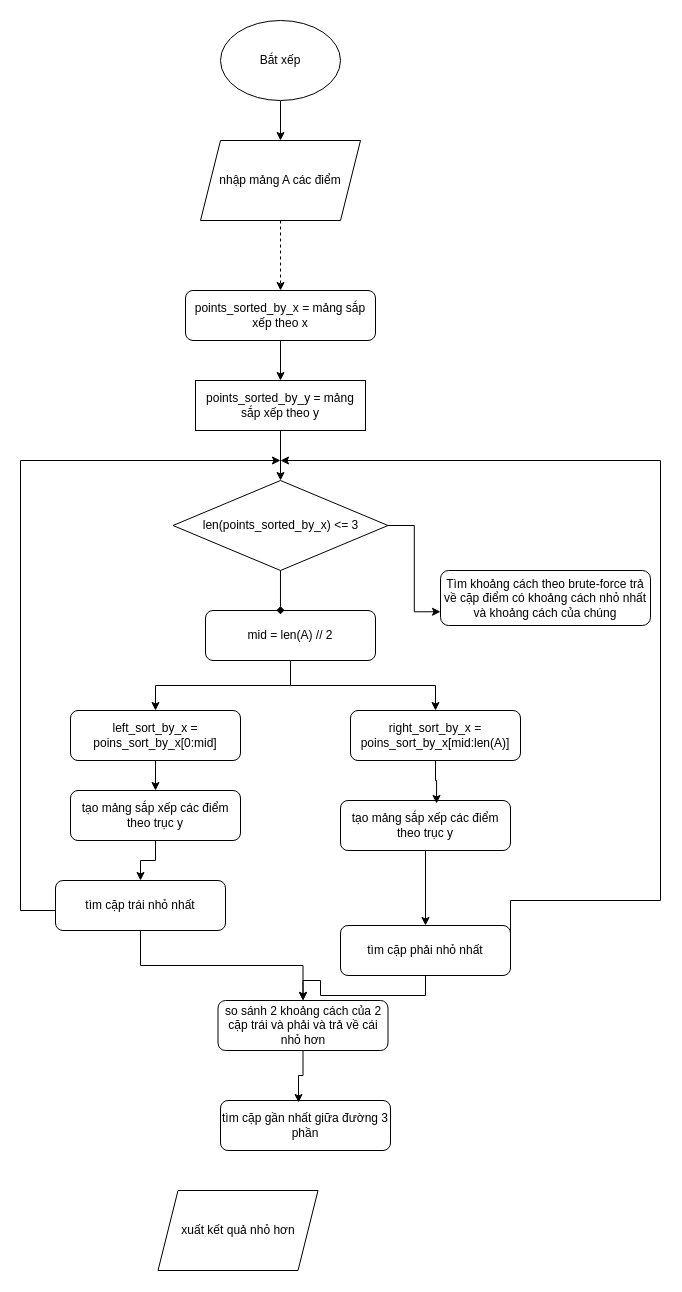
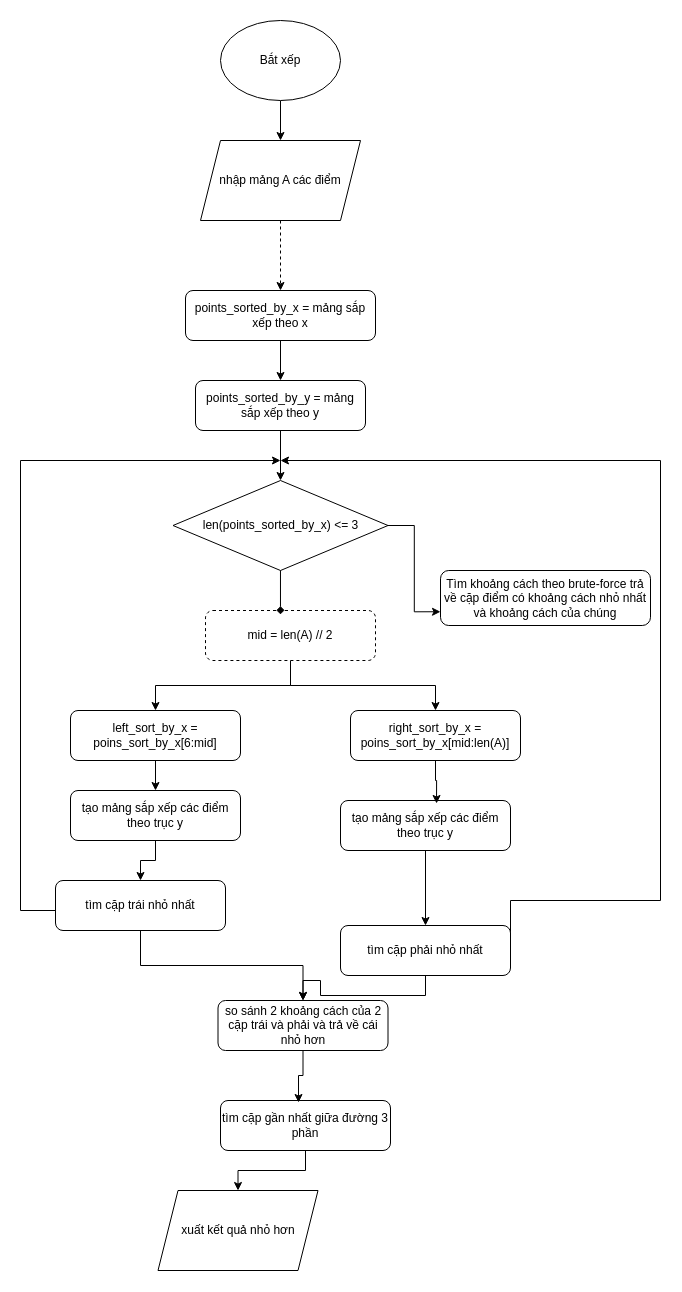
- <mxCell id="9" value="points_sorted_by_y = mảng sắp xếp theo y" style="whiteSpace=wrap;html=1;fontSize=12;glass=0;strokeWidth=1;shadow=0;rounded=0;" vertex="1" parent="1"><mxGeometry x="195" y="380" width="170" height="50" as="geometry" /></mxCell>
+ <mxCell id="9" value="points_sorted_by_y = mảng sắp xếp theo y" style="rounded=1;whiteSpace=wrap;html=1;fontSize=12;glass=0;strokeWidth=1;shadow=0;" vertex="1" parent="1"><mxGeometry x="195" y="380" width="170" height="50" as="geometry" /></mxCell>
- <mxCell id="15" value="mid = len(A) // 2" style="rounded=1;whiteSpace=wrap;html=1;fontSize=12;glass=0;strokeWidth=1;shadow=0;" vertex="1" parent="1"><mxGeometry x="205" y="610" width="170" height="50" as="geometry" /></mxCell>
+ <mxCell id="15" value="mid = len(A) // 2" style="rounded=1;whiteSpace=wrap;html=1;fontSize=12;glass=0;strokeWidth=1;shadow=0;dashed=1;" vertex="1" parent="1"><mxGeometry x="205" y="610" width="170" height="50" as="geometry" /></mxCell>
- <mxCell id="17" value="left_sort_by_x = poins_sort_by_x[0:mid]" style="rounded=1;whiteSpace=wrap;html=1;fontSize=12;glass=0;strokeWidth=1;shadow=0;" vertex="1" parent="1"><mxGeometry x="70" y="710" width="170" height="50" as="geometry" /></mxCell>
+ <mxCell id="17" value="left_sort_by_x = poins_sort_by_x[6:mid]" style="rounded=1;whiteSpace=wrap;html=1;fontSize=12;glass=0;strokeWidth=1;shadow=0;" vertex="1" parent="1"><mxGeometry x="70" y="710" width="170" height="50" as="geometry" /></mxCell>
+ <mxCell id="32" style="edgeStyle=orthogonalEdgeStyle;rounded=0;orthogonalLoop=1;jettySize=auto;html=1;entryX=0.5;entryY=0;entryDx=0;entryDy=0;" edge="1" parent="1" source="33" target="35"><mxGeometry relative="1" as="geometry"><mxPoint x="305" y="1210" as="targetPoint" /></mxGeometry></mxCell>
